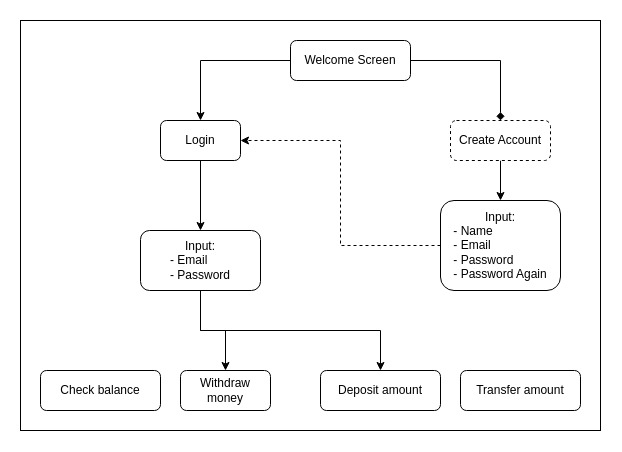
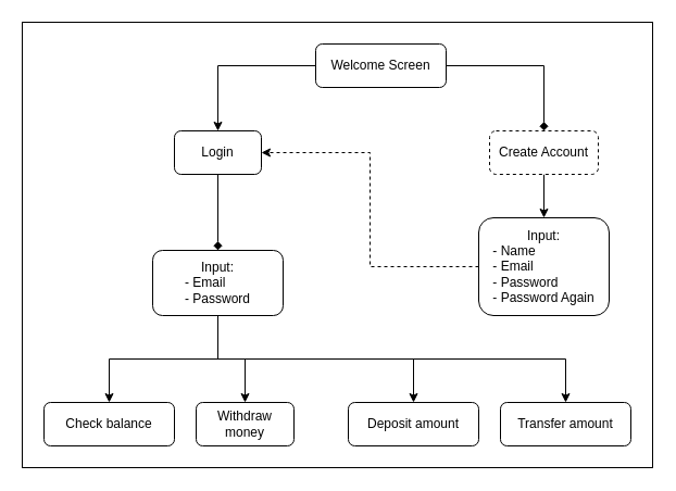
- <mxCell id="6" value="" style="edgeStyle=orthogonalEdgeStyle;rounded=0;orthogonalLoop=1;jettySize=auto;html=1;" edge="1" parent="1" source="7" target="16"><mxGeometry relative="1" as="geometry" /></mxCell>
+ <mxCell id="6" value="" style="edgeStyle=orthogonalEdgeStyle;rounded=0;orthogonalLoop=1;jettySize=auto;html=1;endArrow=diamond;" edge="1" parent="1" source="7" target="16"><mxGeometry relative="1" as="geometry" /></mxCell>
+ <mxCell id="12" style="edgeStyle=orthogonalEdgeStyle;rounded=0;orthogonalLoop=1;jettySize=auto;html=1;" edge="1" parent="1" source="16" target="17"><mxGeometry relative="1" as="geometry" /></mxCell>
+ <mxCell id="15" style="edgeStyle=orthogonalEdgeStyle;rounded=0;orthogonalLoop=1;jettySize=auto;html=1;exitX=0.5;exitY=1;exitDx=0;exitDy=0;" edge="1" parent="1" source="16" target="20"><mxGeometry relative="1" as="geometry" /></mxCell>
